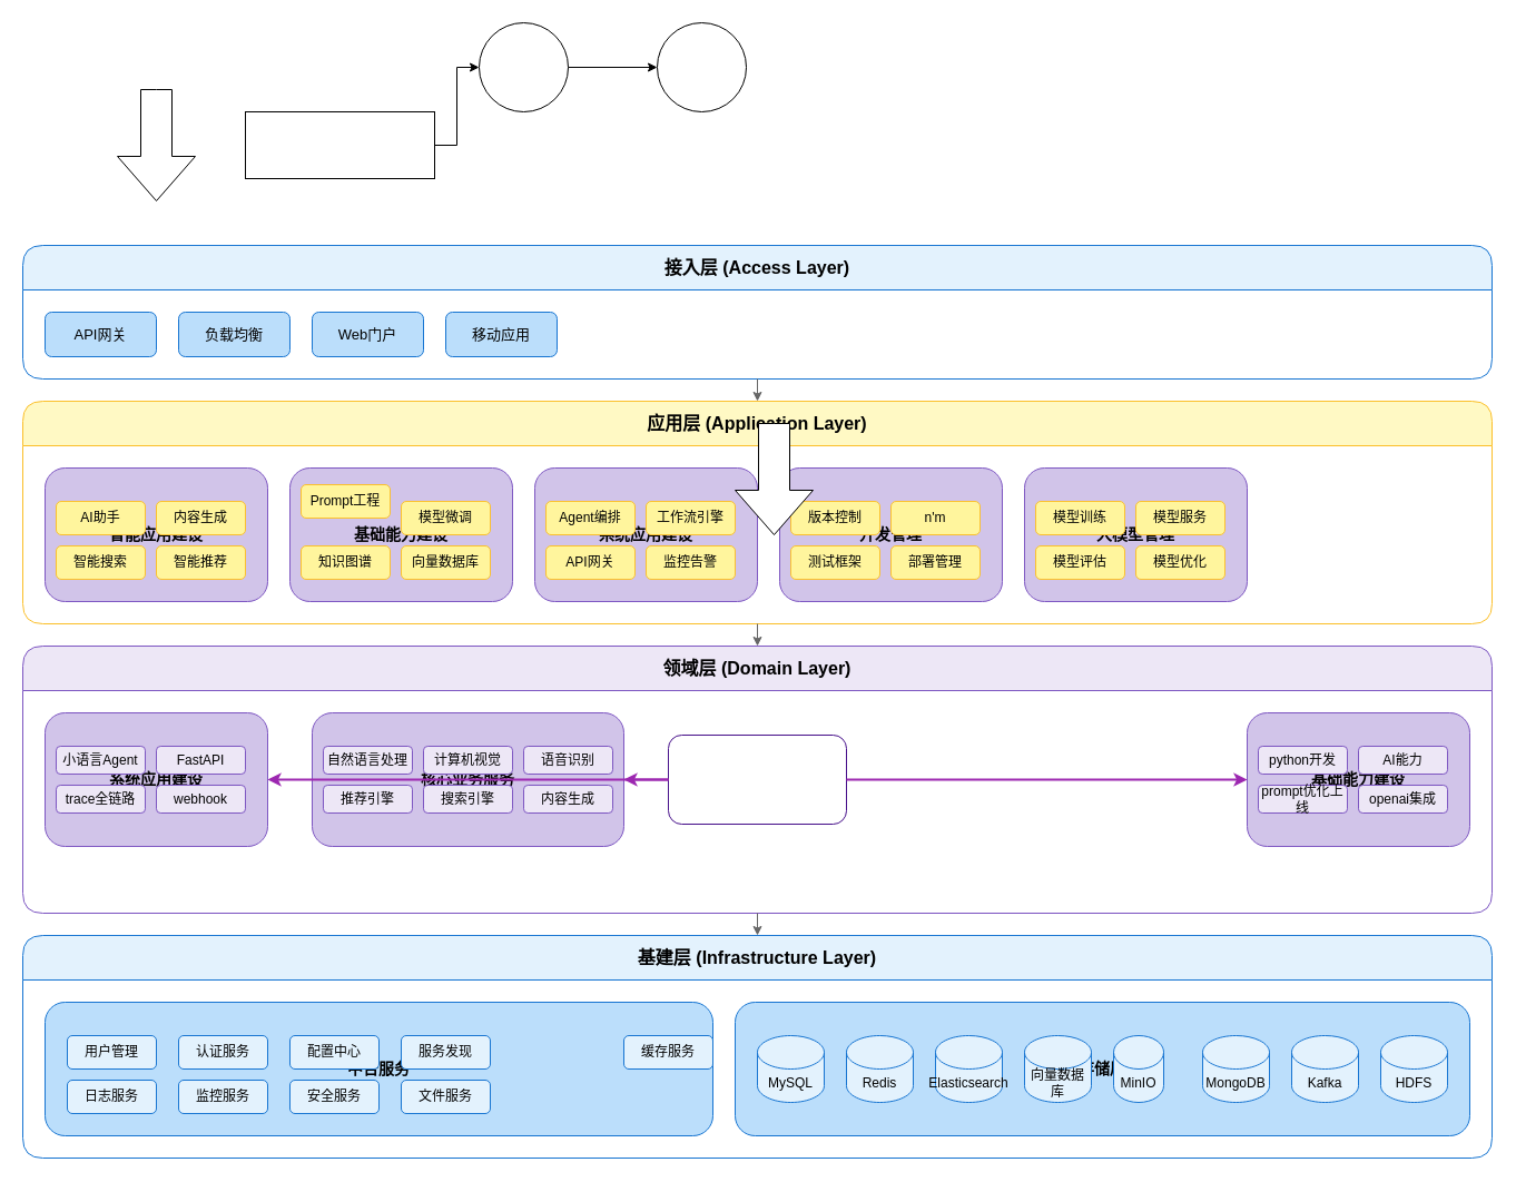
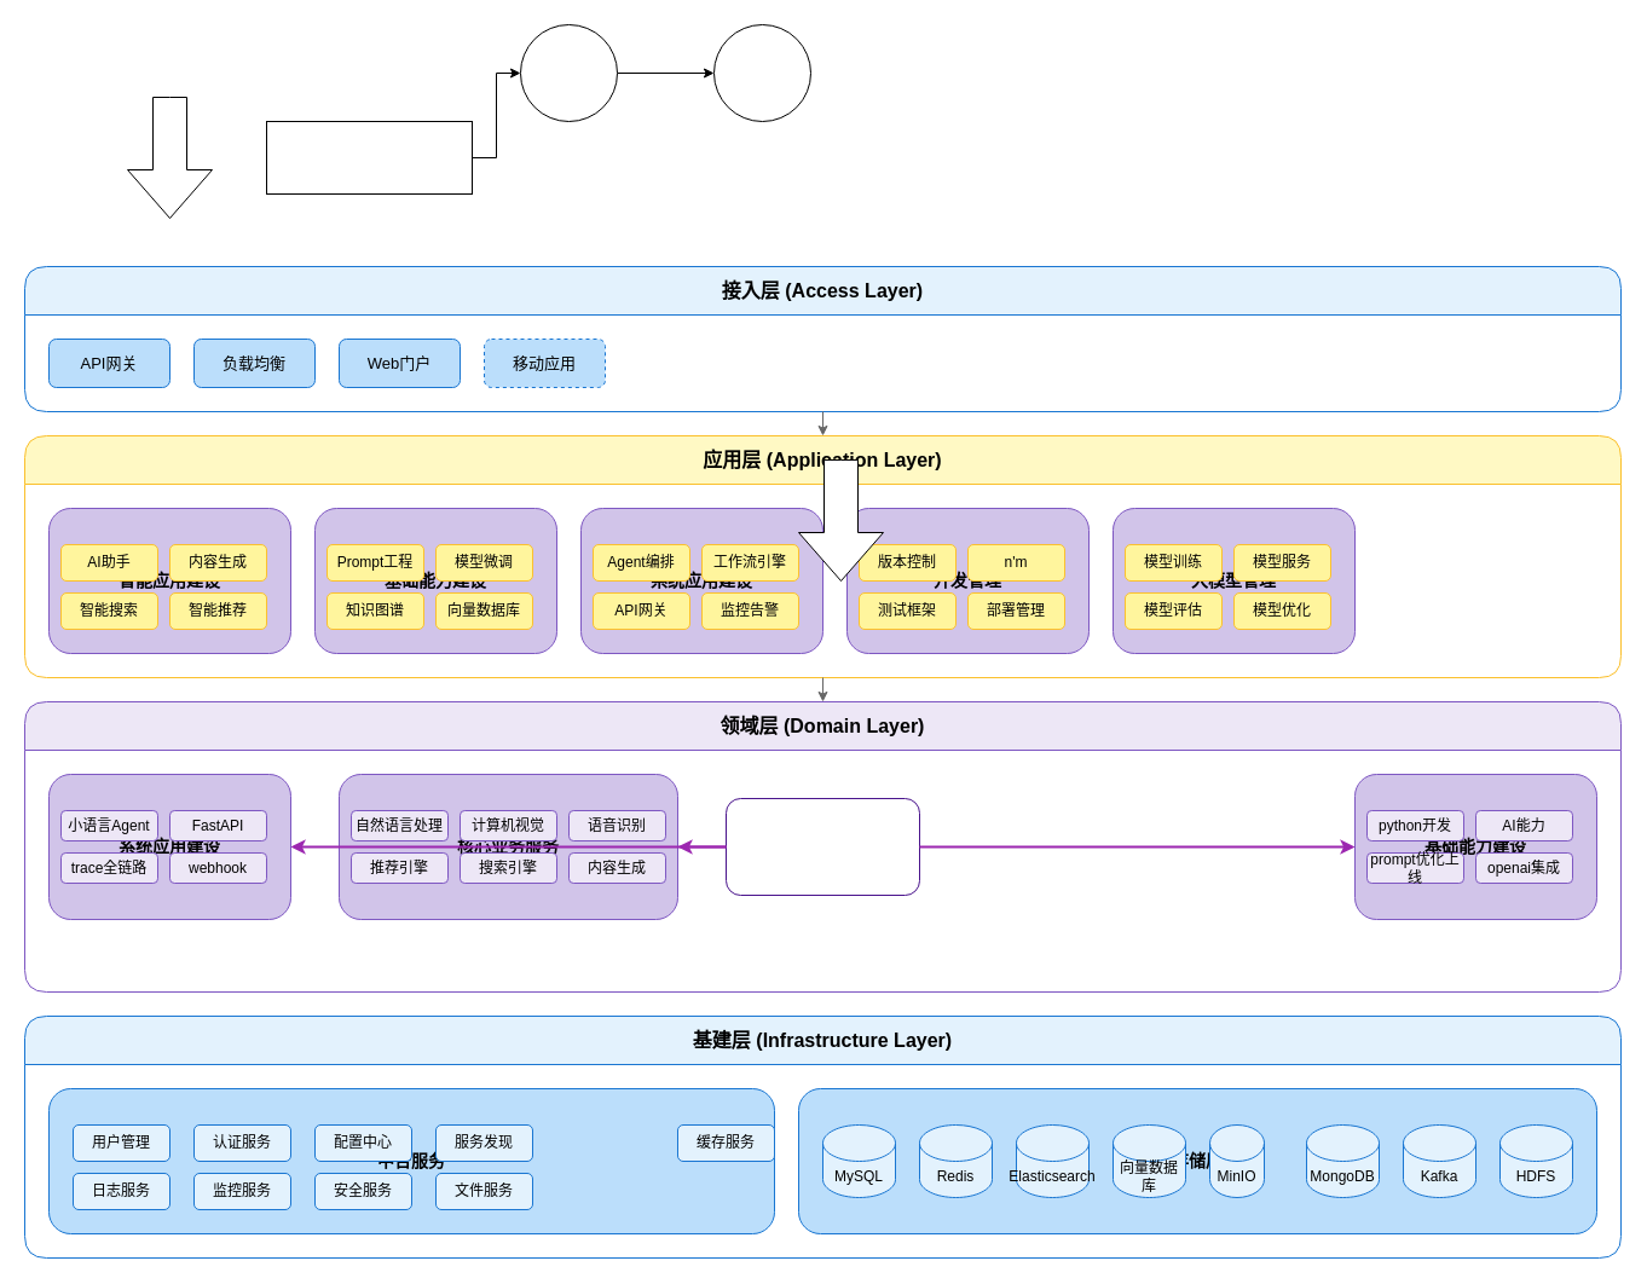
- <mxCell id="6" value="移动应用" style="rounded=1;whiteSpace=wrap;html=1;fillColor=#bbdefb;strokeColor=#1976d2;fontSize=13;" vertex="1" parent="2"><mxGeometry x="380" y="60" width="100" height="40" as="geometry" /></mxCell>
+ <mxCell id="6" value="移动应用" style="rounded=1;whiteSpace=wrap;html=1;fillColor=#bbdefb;strokeColor=#1976d2;fontSize=13;dashed=1;" vertex="1" parent="2"><mxGeometry x="380" y="60" width="100" height="40" as="geometry" /></mxCell>
- <mxCell id="14" value="Prompt工程" style="rounded=1;whiteSpace=wrap;html=1;fillColor=#fff59d;strokeColor=#fbc02d;fontSize=12;" vertex="1" parent="13"><mxGeometry x="10" y="15" width="80" height="30" as="geometry" /></mxCell>
+ <mxCell id="14" value="Prompt工程" style="rounded=1;whiteSpace=wrap;html=1;fillColor=#fff59d;strokeColor=#fbc02d;fontSize=12;" vertex="1" parent="13"><mxGeometry x="10" y="30" width="80" height="30" as="geometry" /></mxCell>
- <mxCell id="74" value="" style="endArrow=classic;html=1;rounded=0;exitX=0.5;exitY=1;exitDx=0;exitDy=0;entryX=0.5;entryY=0;entryDx=0;entryDy=0;strokeColor=#666666;" edge="1" parent="1" source="33" target="52"><mxGeometry width="50" height="50" relative="1" as="geometry"><mxPoint x="680" y="860" as="sourcePoint" /><mxPoint x="730" y="810" as="targetPoint" /></mxGeometry></mxCell>
